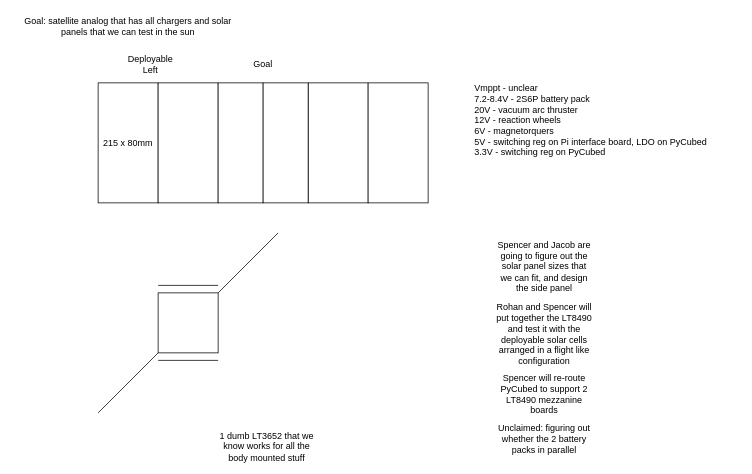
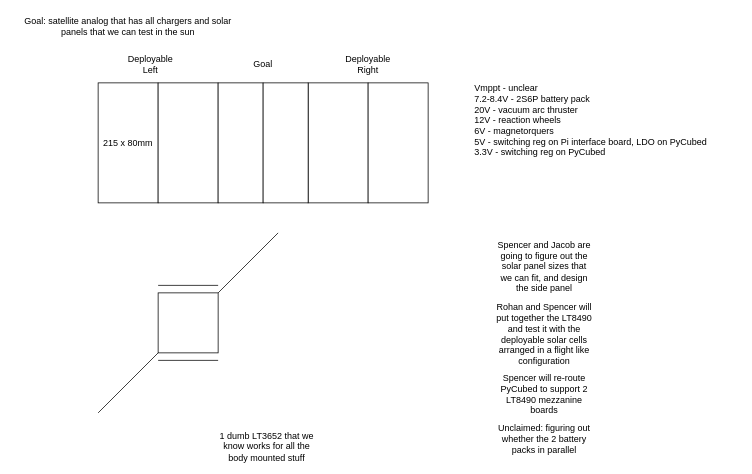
+ <mxCell id="9" value="Deployable Right" style="text;html=1;strokeColor=none;fillColor=none;align=center;verticalAlign=middle;whiteSpace=wrap;rounded=0;" parent="1" vertex="1"><mxGeometry x="460" y="70" width="60" height="30" as="geometry" /></mxCell>
